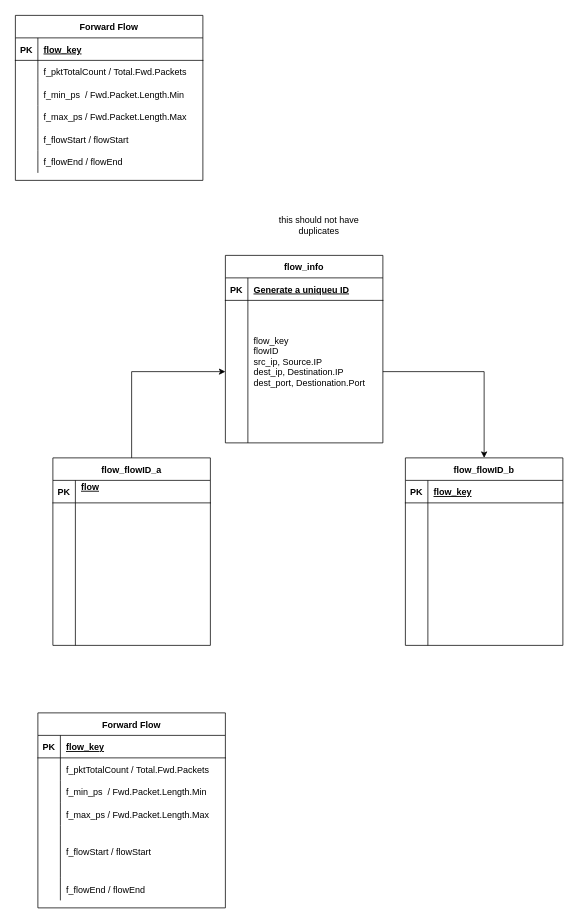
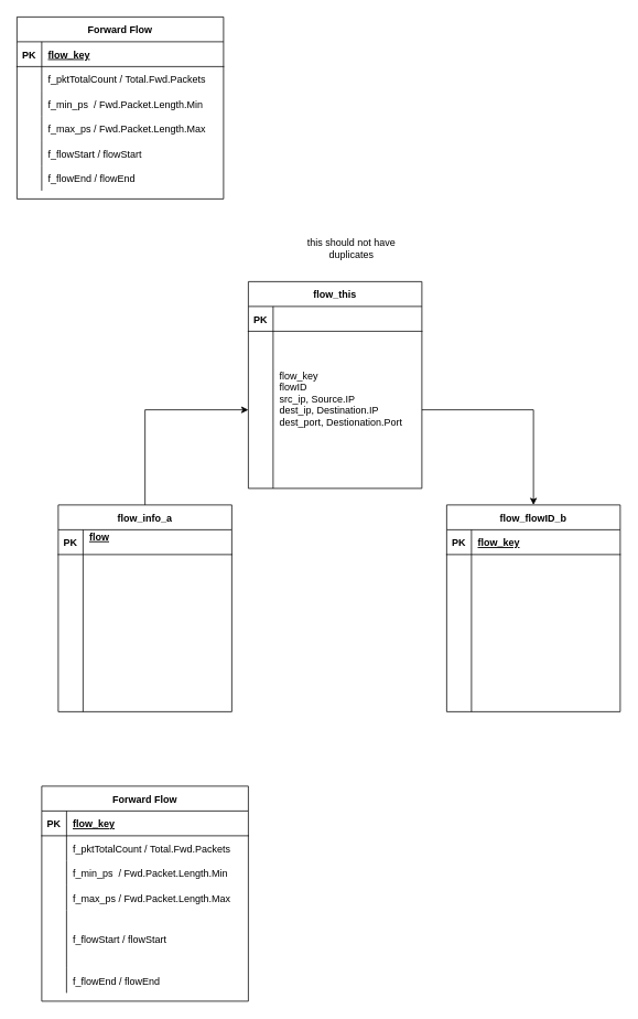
- <mxCell id="2" value="flow_info" style="shape=table;startSize=30;container=1;collapsible=1;childLayout=tableLayout;fixedRows=1;rowLines=0;fontStyle=1;align=center;resizeLast=1;" parent="1" vertex="1"><mxGeometry x="300" y="340" width="210" height="250" as="geometry" /></mxCell>
+ <mxCell id="2" value="flow_this" style="shape=table;startSize=30;container=1;collapsible=1;childLayout=tableLayout;fixedRows=1;rowLines=0;fontStyle=1;align=center;resizeLast=1;" parent="1" vertex="1"><mxGeometry x="300" y="340" width="210" height="250" as="geometry" /></mxCell>
- <mxCell id="5" value="Generate a uniqueu ID" style="shape=partialRectangle;connectable=0;fillColor=none;top=0;left=0;bottom=0;right=0;align=left;spacingLeft=6;fontStyle=5;overflow=hidden;" parent="3" vertex="1"><mxGeometry x="30" width="180" height="30" as="geometry" /></mxCell>
- <mxCell id="29" value="flow_flowID_a" style="shape=table;startSize=30;container=1;collapsible=1;childLayout=tableLayout;fixedRows=1;rowLines=0;fontStyle=1;align=center;resizeLast=1;" parent="1" vertex="1"><mxGeometry x="70" y="610" width="210" height="250" as="geometry" /></mxCell>
+ <mxCell id="29" value="flow_info_a" style="shape=table;startSize=30;container=1;collapsible=1;childLayout=tableLayout;fixedRows=1;rowLines=0;fontStyle=1;align=center;resizeLast=1;" parent="1" vertex="1"><mxGeometry x="70" y="610" width="210" height="250" as="geometry" /></mxCell>
